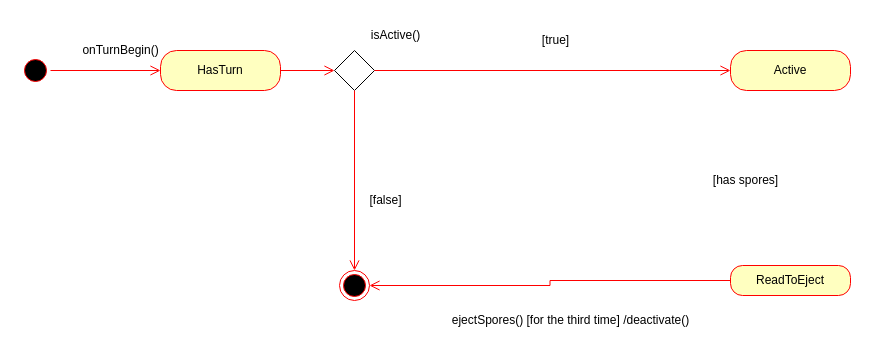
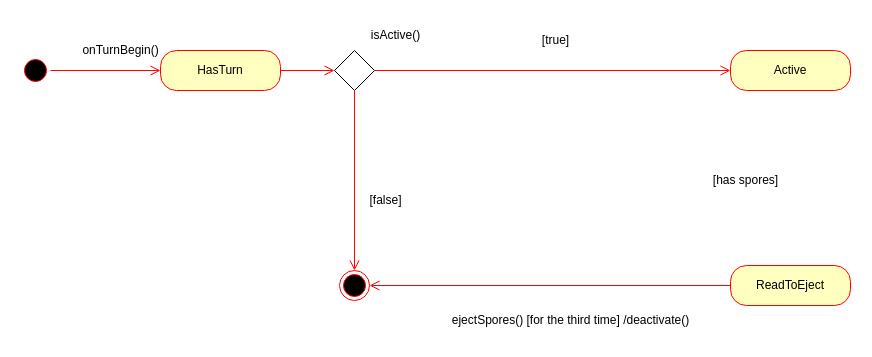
- <mxCell id="7" value="ReadToEject" style="rounded=1;whiteSpace=wrap;html=1;arcSize=40;fontColor=#000000;fillColor=#ffffc0;strokeColor=#ff0000;" parent="1" vertex="1"><mxGeometry x="730" y="265" width="120" height="30" as="geometry" /></mxCell>
+ <mxCell id="7" value="ReadToEject" style="rounded=1;whiteSpace=wrap;html=1;arcSize=40;fontColor=#000000;fillColor=#ffffc0;strokeColor=#ff0000;" parent="1" vertex="1"><mxGeometry x="730" y="265" width="120" height="40" as="geometry" /></mxCell>
